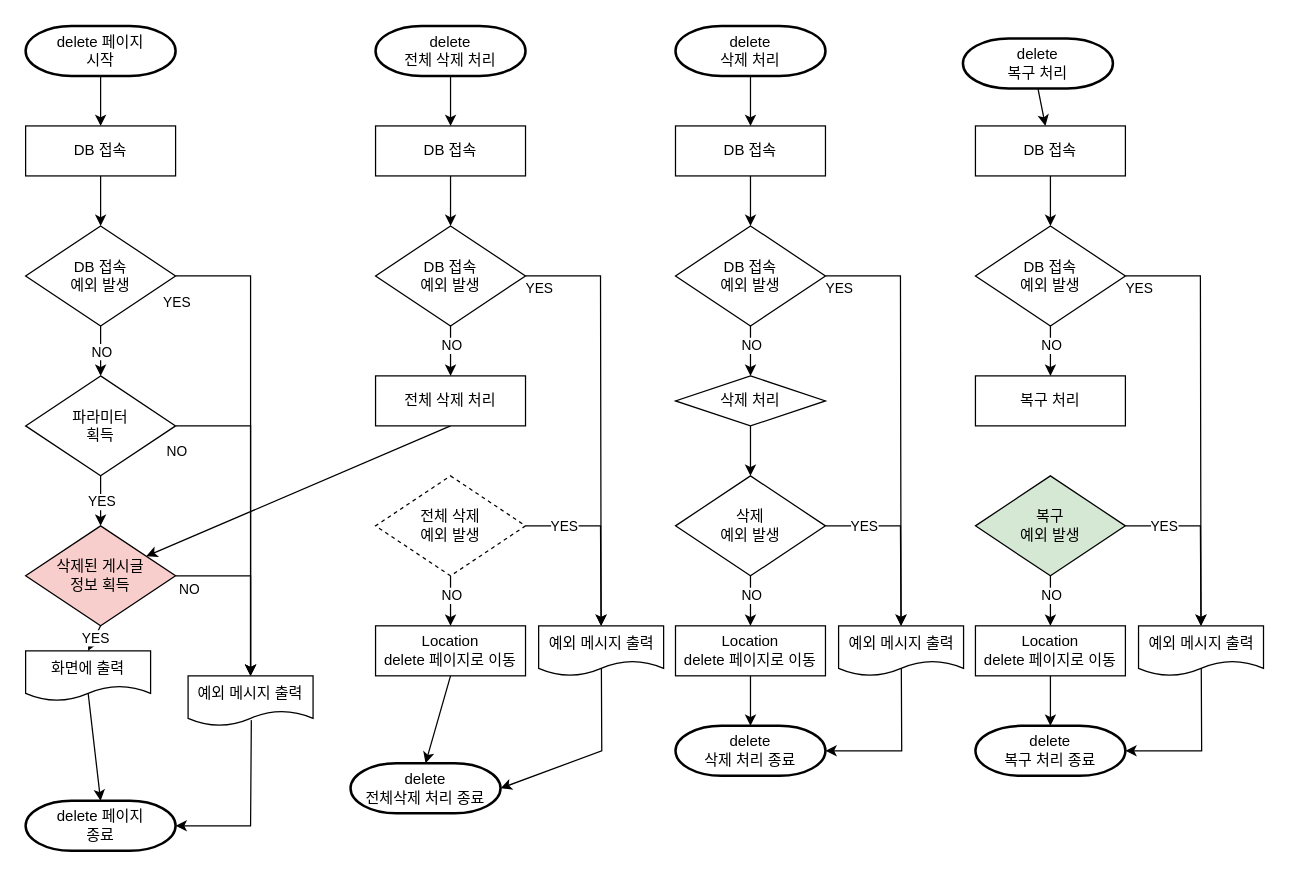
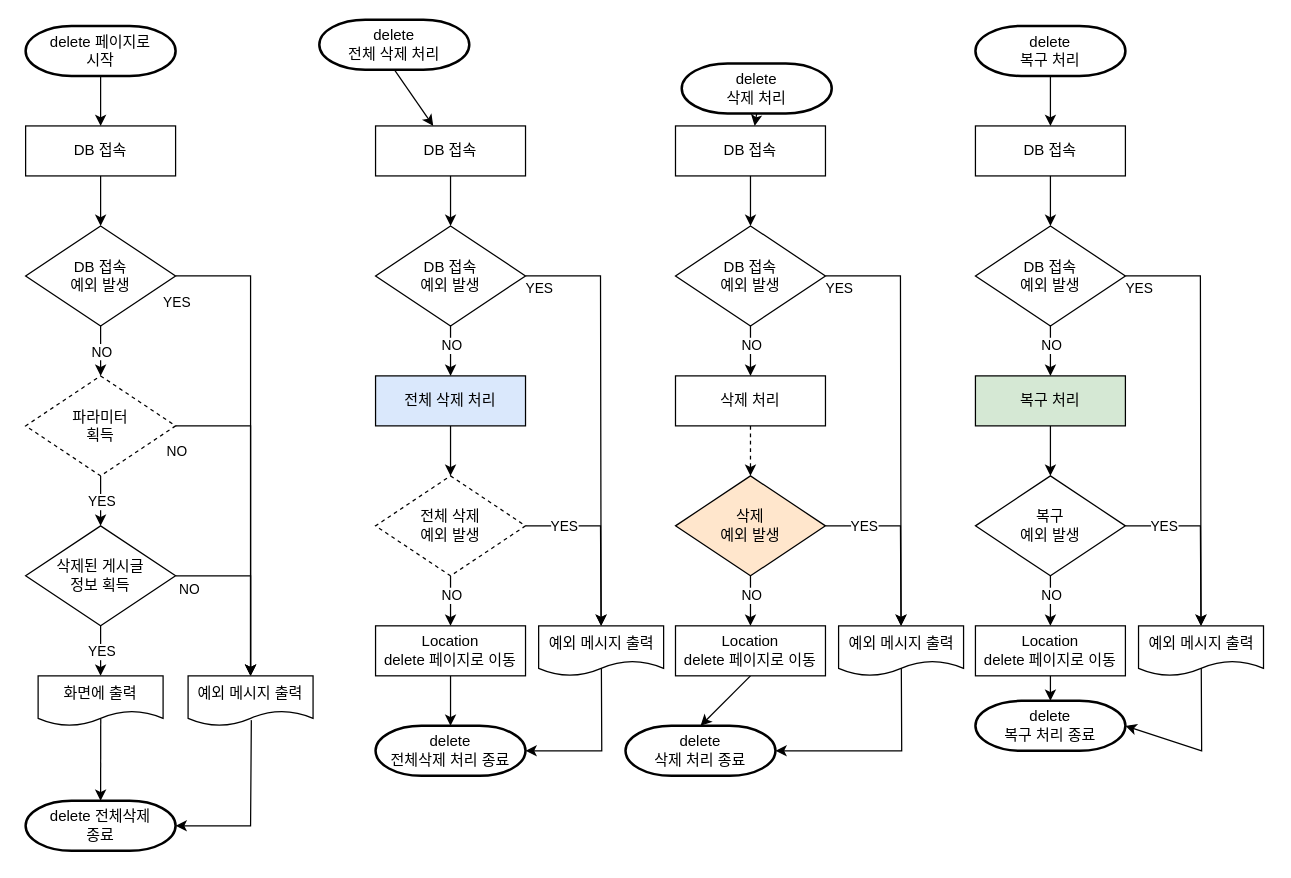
- <mxCell id="2" value="delete 페이지&lt;div&gt;시작&lt;/div&gt;" style="strokeWidth=2;html=1;shape=mxgraph.flowchart.terminator;whiteSpace=wrap;" vertex="1" parent="1"><mxGeometry x="20" y="20" width="120" height="40" as="geometry" /></mxCell>
+ <mxCell id="2" value="delete 페이지로&lt;div&gt;시작&lt;/div&gt;" style="strokeWidth=2;html=1;shape=mxgraph.flowchart.terminator;whiteSpace=wrap;" vertex="1" parent="1"><mxGeometry x="20" y="20" width="120" height="40" as="geometry" /></mxCell>
- <mxCell id="26" value="delete&lt;br&gt;전체 삭제 처리" style="strokeWidth=2;html=1;shape=mxgraph.flowchart.terminator;whiteSpace=wrap;" vertex="1" parent="1"><mxGeometry x="300" y="20" width="120" height="40" as="geometry" /></mxCell>
+ <mxCell id="26" value="delete&lt;br&gt;전체 삭제 처리" style="strokeWidth=2;html=1;shape=mxgraph.flowchart.terminator;whiteSpace=wrap;" vertex="1" parent="1"><mxGeometry x="255" y="15" width="120" height="40" as="geometry" /></mxCell>
- <mxCell id="47" value="delete&lt;br&gt;삭제 처리" style="strokeWidth=2;html=1;shape=mxgraph.flowchart.terminator;whiteSpace=wrap;" vertex="1" parent="1"><mxGeometry x="540" y="20" width="120" height="40" as="geometry" /></mxCell>
+ <mxCell id="47" value="delete&lt;br&gt;삭제 처리" style="strokeWidth=2;html=1;shape=mxgraph.flowchart.terminator;whiteSpace=wrap;" vertex="1" parent="1"><mxGeometry x="545" y="50" width="120" height="40" as="geometry" /></mxCell>
- <mxCell id="68" value="delete&lt;br&gt;복구 처리" style="strokeWidth=2;html=1;shape=mxgraph.flowchart.terminator;whiteSpace=wrap;" vertex="1" parent="1"><mxGeometry x="770" y="30" width="120" height="40" as="geometry" /></mxCell>
+ <mxCell id="68" value="delete&lt;br&gt;복구 처리" style="strokeWidth=2;html=1;shape=mxgraph.flowchart.terminator;whiteSpace=wrap;" vertex="1" parent="1"><mxGeometry x="780" y="20" width="120" height="40" as="geometry" /></mxCell>
- <mxCell id="42" value="전체 삭제 처리" style="rounded=0;whiteSpace=wrap;html=1;" vertex="1" parent="1"><mxGeometry x="300" y="300" width="120" height="40" as="geometry" /></mxCell>
+ <mxCell id="42" value="전체 삭제 처리" style="rounded=0;whiteSpace=wrap;html=1;fillColor=#dae8fc;" vertex="1" parent="1"><mxGeometry x="300" y="300" width="120" height="40" as="geometry" /></mxCell>
- <mxCell id="63" value="삭제 처리" style="rhombus;whiteSpace=wrap;html=1;" vertex="1" parent="1"><mxGeometry x="540" y="300" width="120" height="40" as="geometry" /></mxCell>
+ <mxCell id="63" value="삭제 처리" style="rounded=0;whiteSpace=wrap;html=1;" vertex="1" parent="1"><mxGeometry x="540" y="300" width="120" height="40" as="geometry" /></mxCell>
- <mxCell id="84" value="복구 처리" style="rounded=0;whiteSpace=wrap;html=1;" vertex="1" parent="1"><mxGeometry x="780" y="300" width="120" height="40" as="geometry" /></mxCell>
+ <mxCell id="84" value="복구 처리" style="rounded=0;whiteSpace=wrap;html=1;fillColor=#d5e8d4;" vertex="1" parent="1"><mxGeometry x="780" y="300" width="120" height="40" as="geometry" /></mxCell>
- <mxCell id="6" value="파라미터&lt;div&gt;획득&lt;/div&gt;" style="rhombus;whiteSpace=wrap;html=1;" vertex="1" parent="1"><mxGeometry x="20" y="300" width="120" height="80" as="geometry" /></mxCell>
+ <mxCell id="6" value="파라미터&lt;div&gt;획득&lt;/div&gt;" style="rhombus;whiteSpace=wrap;html=1;dashed=1;" vertex="1" parent="1"><mxGeometry x="20" y="300" width="120" height="80" as="geometry" /></mxCell>
- <mxCell id="56" value="" style="endArrow=classic;html=1;rounded=0;exitX=0.5;exitY=1;exitDx=0;exitDy=0;entryX=0.5;entryY=0;entryDx=0;entryDy=0;" edge="1" parent="1" source="63" target="53"><mxGeometry relative="1" as="geometry"><mxPoint x="660" y="500" as="sourcePoint" /><mxPoint x="760" y="500" as="targetPoint" /></mxGeometry></mxCell>
+ <mxCell id="56" value="" style="endArrow=classic;html=1;rounded=0;exitX=0.5;exitY=1;exitDx=0;exitDy=0;entryX=0.5;entryY=0;entryDx=0;entryDy=0;dashed=1;" edge="1" parent="1" source="63" target="53"><mxGeometry relative="1" as="geometry"><mxPoint x="660" y="500" as="sourcePoint" /><mxPoint x="760" y="500" as="targetPoint" /></mxGeometry></mxCell>
+ <mxCell id="77" value="" style="endArrow=classic;html=1;rounded=0;exitX=0.5;exitY=1;exitDx=0;exitDy=0;entryX=0.5;entryY=0;entryDx=0;entryDy=0;" edge="1" parent="1" source="84" target="74"><mxGeometry relative="1" as="geometry"><mxPoint x="900" y="500" as="sourcePoint" /><mxPoint x="1000" y="500" as="targetPoint" /></mxGeometry></mxCell>
- <mxCell id="35" value="" style="endArrow=classic;html=1;rounded=0;exitX=0.5;exitY=1;exitDx=0;exitDy=0;" edge="1" source="42" target="7" parent="1"><mxGeometry relative="1" as="geometry"><mxPoint x="420" y="500" as="sourcePoint" /><mxPoint x="520" y="500" as="targetPoint" /></mxGeometry></mxCell>
+ <mxCell id="35" value="" style="endArrow=classic;html=1;rounded=0;exitX=0.5;exitY=1;exitDx=0;exitDy=0;entryX=0.5;entryY=0;entryDx=0;entryDy=0;" edge="1" source="42" target="32" parent="1"><mxGeometry relative="1" as="geometry"><mxPoint x="420" y="500" as="sourcePoint" /><mxPoint x="520" y="500" as="targetPoint" /></mxGeometry></mxCell>
- <mxCell id="53" value="삭제&lt;br&gt;예외 발생" style="rhombus;whiteSpace=wrap;html=1;" vertex="1" parent="1"><mxGeometry x="540" y="380" width="120" height="80" as="geometry" /></mxCell>
+ <mxCell id="53" value="삭제&lt;br&gt;예외 발생" style="rhombus;whiteSpace=wrap;html=1;fillColor=#ffe6cc;" vertex="1" parent="1"><mxGeometry x="540" y="380" width="120" height="80" as="geometry" /></mxCell>
- <mxCell id="74" value="복구&lt;br&gt;예외 발생" style="rhombus;whiteSpace=wrap;html=1;fillColor=#d5e8d4;" vertex="1" parent="1"><mxGeometry x="780" y="380" width="120" height="80" as="geometry" /></mxCell>
+ <mxCell id="74" value="복구&lt;br&gt;예외 발생" style="rhombus;whiteSpace=wrap;html=1;" vertex="1" parent="1"><mxGeometry x="780" y="380" width="120" height="80" as="geometry" /></mxCell>
- <mxCell id="7" value="삭제된 게시글&lt;div&gt;정보&amp;nbsp;&lt;span style=&quot;background-color: initial;&quot;&gt;획득&lt;/span&gt;&lt;/div&gt;" style="rhombus;whiteSpace=wrap;html=1;fillColor=#f8cecc;" vertex="1" parent="1"><mxGeometry x="20" y="420" width="120" height="80" as="geometry" /></mxCell>
+ <mxCell id="7" value="삭제된 게시글&lt;div&gt;정보&amp;nbsp;&lt;span style=&quot;background-color: initial;&quot;&gt;획득&lt;/span&gt;&lt;/div&gt;" style="rhombus;whiteSpace=wrap;html=1;" vertex="1" parent="1"><mxGeometry x="20" y="420" width="120" height="80" as="geometry" /></mxCell>
- <mxCell id="8" value="화면에 출력" style="shape=document;whiteSpace=wrap;html=1;boundedLbl=1;" vertex="1" parent="1"><mxGeometry x="20" y="520" width="100" height="40" as="geometry" /></mxCell>
+ <mxCell id="8" value="화면에 출력" style="shape=document;whiteSpace=wrap;html=1;boundedLbl=1;" vertex="1" parent="1"><mxGeometry x="30" y="540" width="100" height="40" as="geometry" /></mxCell>
- <mxCell id="52" value="delete&lt;br&gt;삭제 처리 종료" style="strokeWidth=2;html=1;shape=mxgraph.flowchart.terminator;whiteSpace=wrap;" vertex="1" parent="1"><mxGeometry x="540" y="580" width="120" height="40" as="geometry" /></mxCell>
+ <mxCell id="52" value="delete&lt;br&gt;삭제 처리 종료" style="strokeWidth=2;html=1;shape=mxgraph.flowchart.terminator;whiteSpace=wrap;" vertex="1" parent="1"><mxGeometry x="500" y="580" width="120" height="40" as="geometry" /></mxCell>
- <mxCell id="73" value="delete&lt;br&gt;복구 처리 종료" style="strokeWidth=2;html=1;shape=mxgraph.flowchart.terminator;whiteSpace=wrap;" vertex="1" parent="1"><mxGeometry x="780" y="580" width="120" height="40" as="geometry" /></mxCell>
+ <mxCell id="73" value="delete&lt;br&gt;복구 처리 종료" style="strokeWidth=2;html=1;shape=mxgraph.flowchart.terminator;whiteSpace=wrap;" vertex="1" parent="1"><mxGeometry x="780" y="560" width="120" height="40" as="geometry" /></mxCell>
- <mxCell id="31" value="delete&lt;br&gt;전체삭제 처리 종료" style="strokeWidth=2;html=1;shape=mxgraph.flowchart.terminator;whiteSpace=wrap;" vertex="1" parent="1"><mxGeometry x="280" y="610" width="120" height="40" as="geometry" /></mxCell>
+ <mxCell id="31" value="delete&lt;br&gt;전체삭제 처리 종료" style="strokeWidth=2;html=1;shape=mxgraph.flowchart.terminator;whiteSpace=wrap;" vertex="1" parent="1"><mxGeometry x="300" y="580" width="120" height="40" as="geometry" /></mxCell>
- <mxCell id="5" value="delete 페이지&lt;div&gt;종료&lt;/div&gt;" style="strokeWidth=2;html=1;shape=mxgraph.flowchart.terminator;whiteSpace=wrap;" vertex="1" parent="1"><mxGeometry x="20" y="640" width="120" height="40" as="geometry" /></mxCell>
+ <mxCell id="5" value="delete 전체삭제&lt;div&gt;종료&lt;/div&gt;" style="strokeWidth=2;html=1;shape=mxgraph.flowchart.terminator;whiteSpace=wrap;" vertex="1" parent="1"><mxGeometry x="20" y="640" width="120" height="40" as="geometry" /></mxCell>
